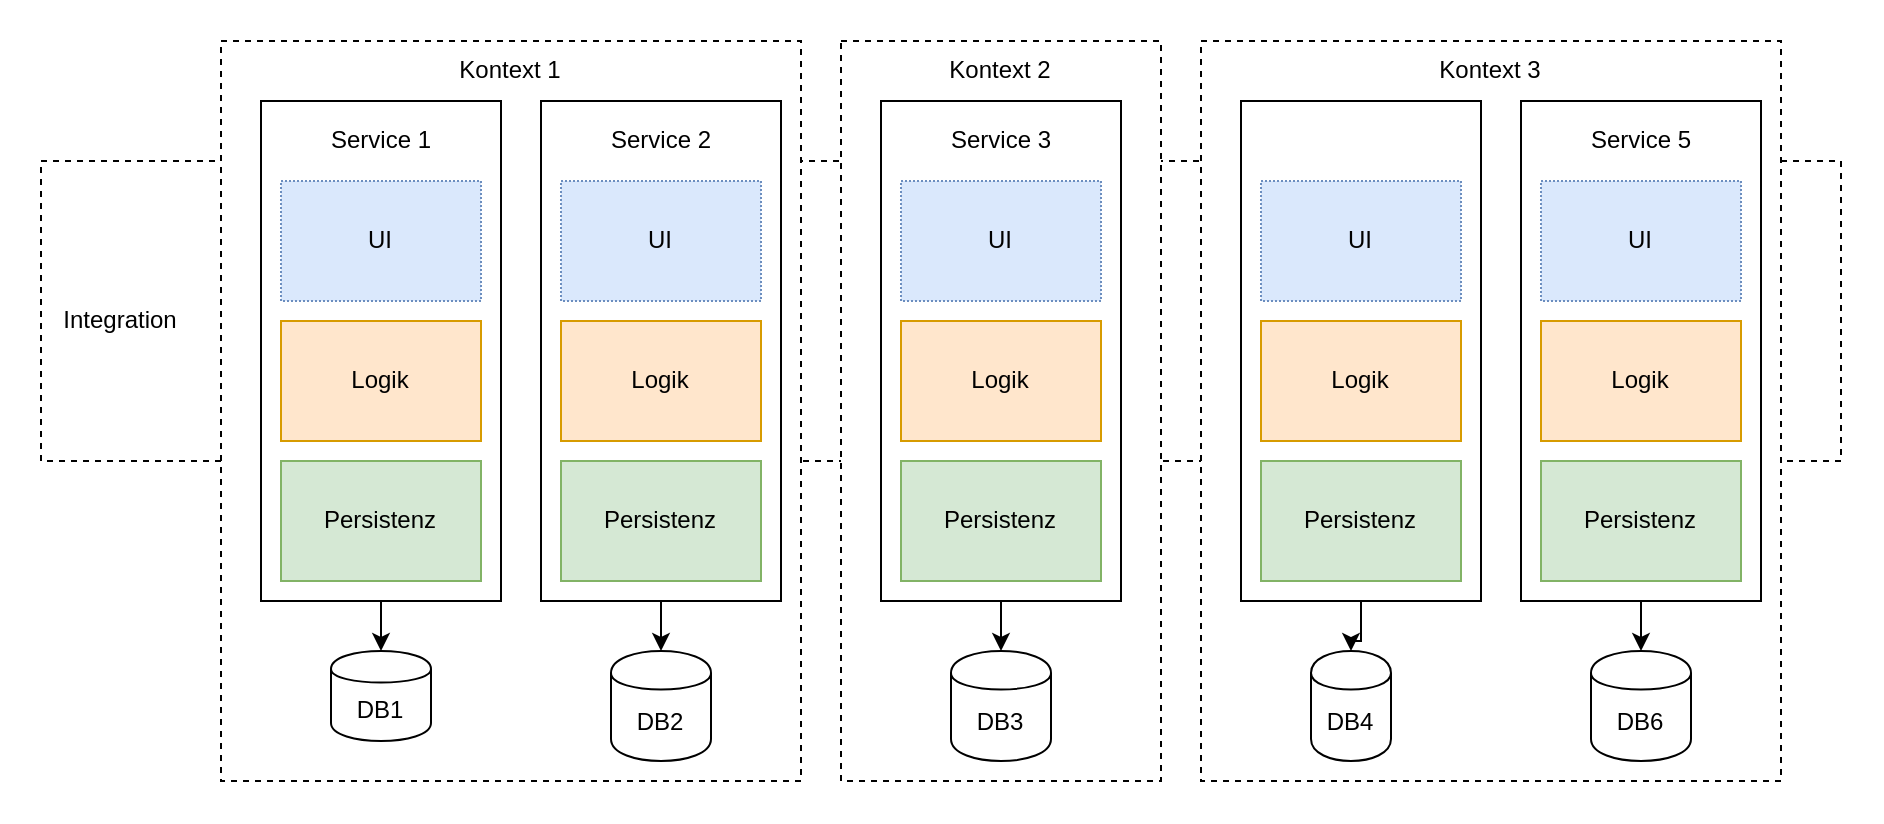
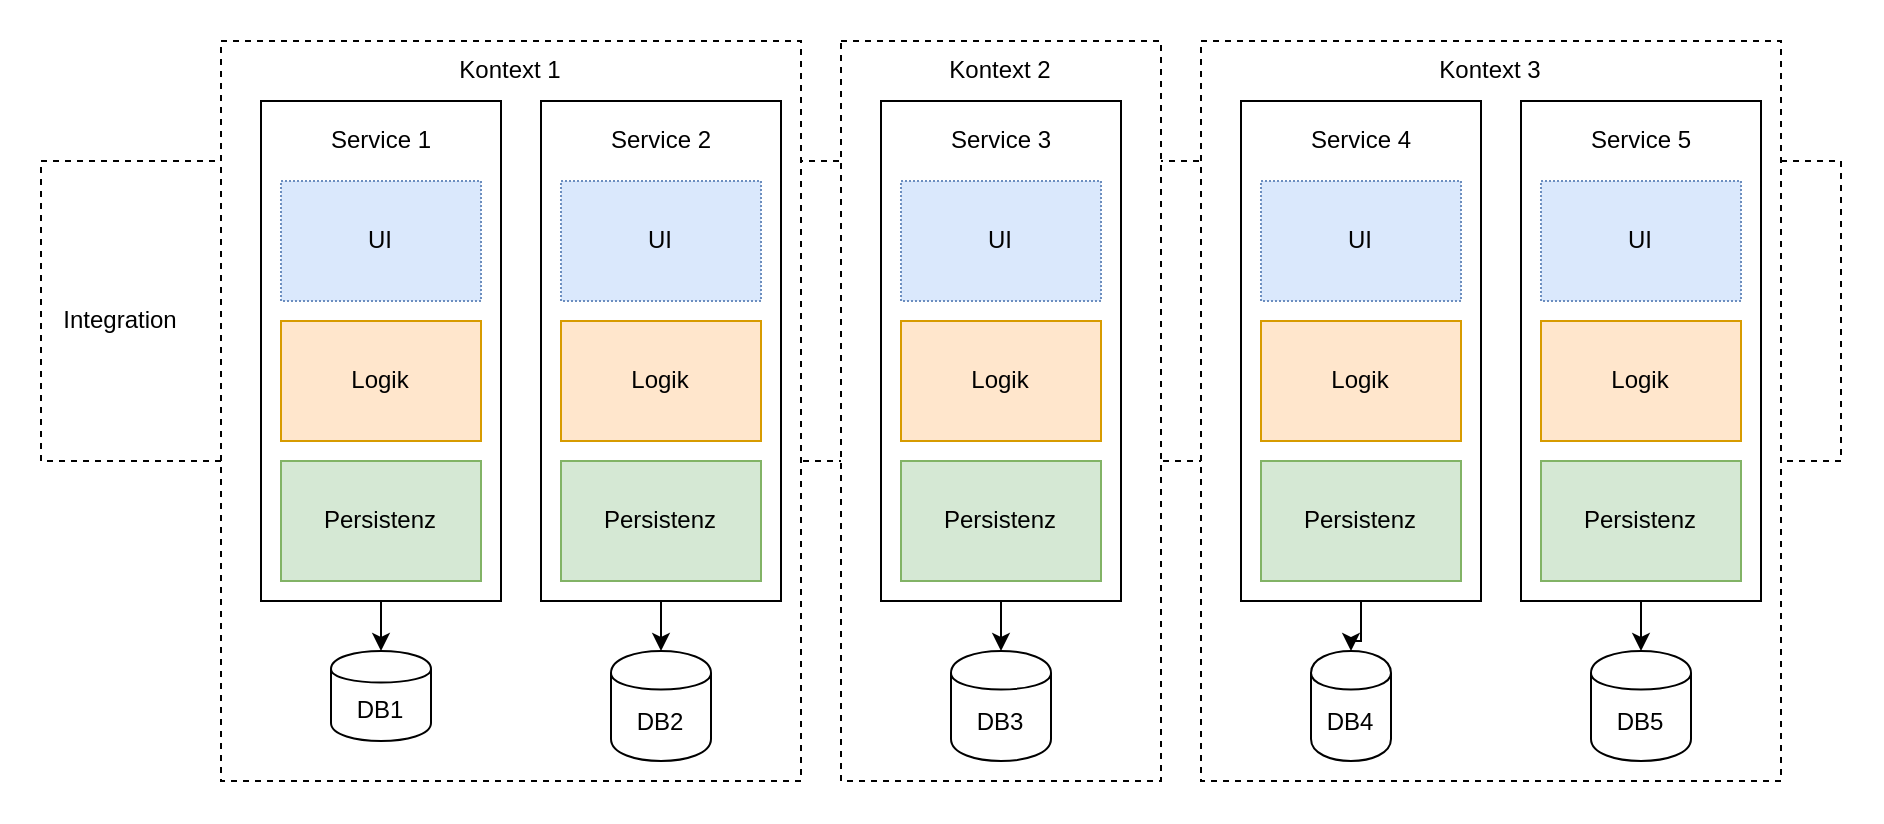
+ <mxCell id="35" value="Service 4" style="text;html=1;strokeColor=none;fillColor=none;align=center;verticalAlign=middle;whiteSpace=wrap;rounded=0;" parent="1" vertex="1"><mxGeometry x="632.5" y="60" width="95" height="20" as="geometry" /></mxCell>
- <mxCell id="41" value="DB6" style="shape=cylinder;whiteSpace=wrap;html=1;boundedLbl=1;backgroundOutline=1;" parent="1" vertex="1"><mxGeometry x="795" y="325" width="50" height="55" as="geometry" /></mxCell>
+ <mxCell id="41" value="DB5" style="shape=cylinder;whiteSpace=wrap;html=1;boundedLbl=1;backgroundOutline=1;" parent="1" vertex="1"><mxGeometry x="795" y="325" width="50" height="55" as="geometry" /></mxCell>
